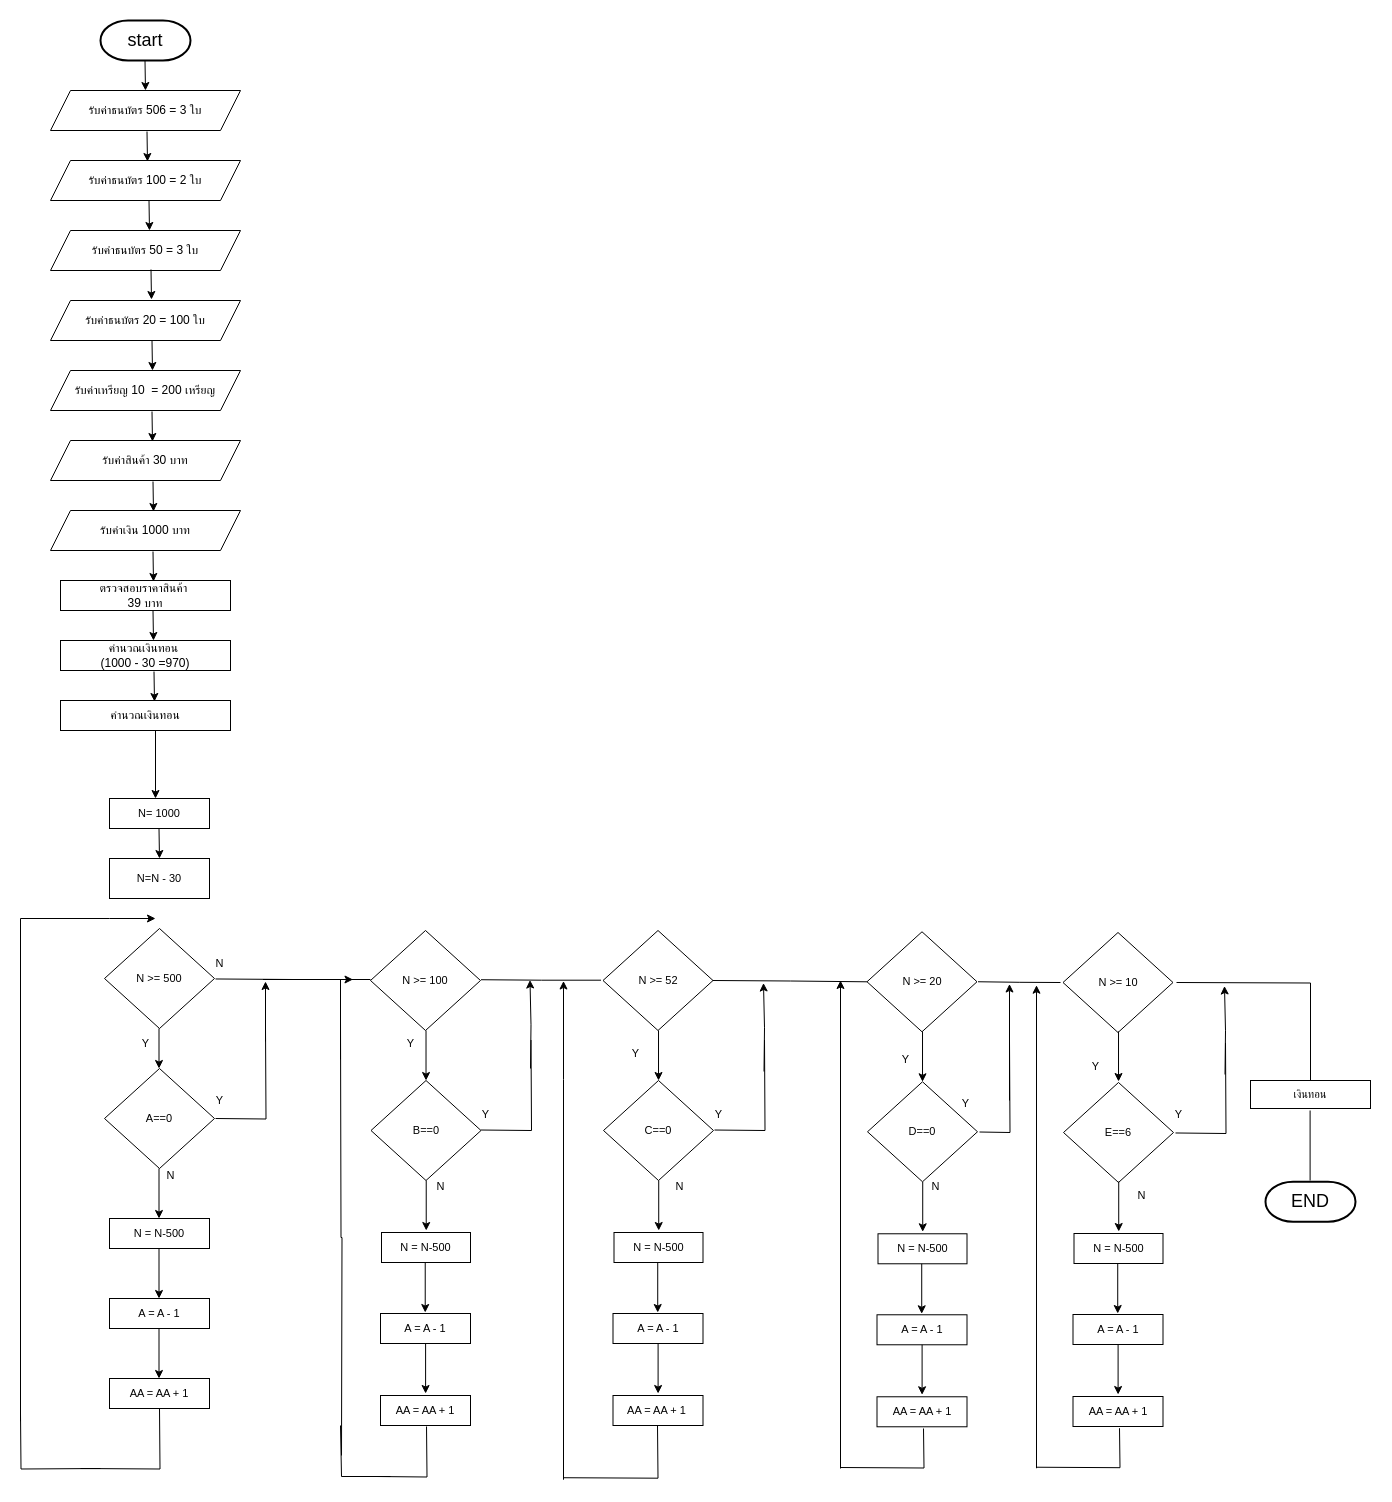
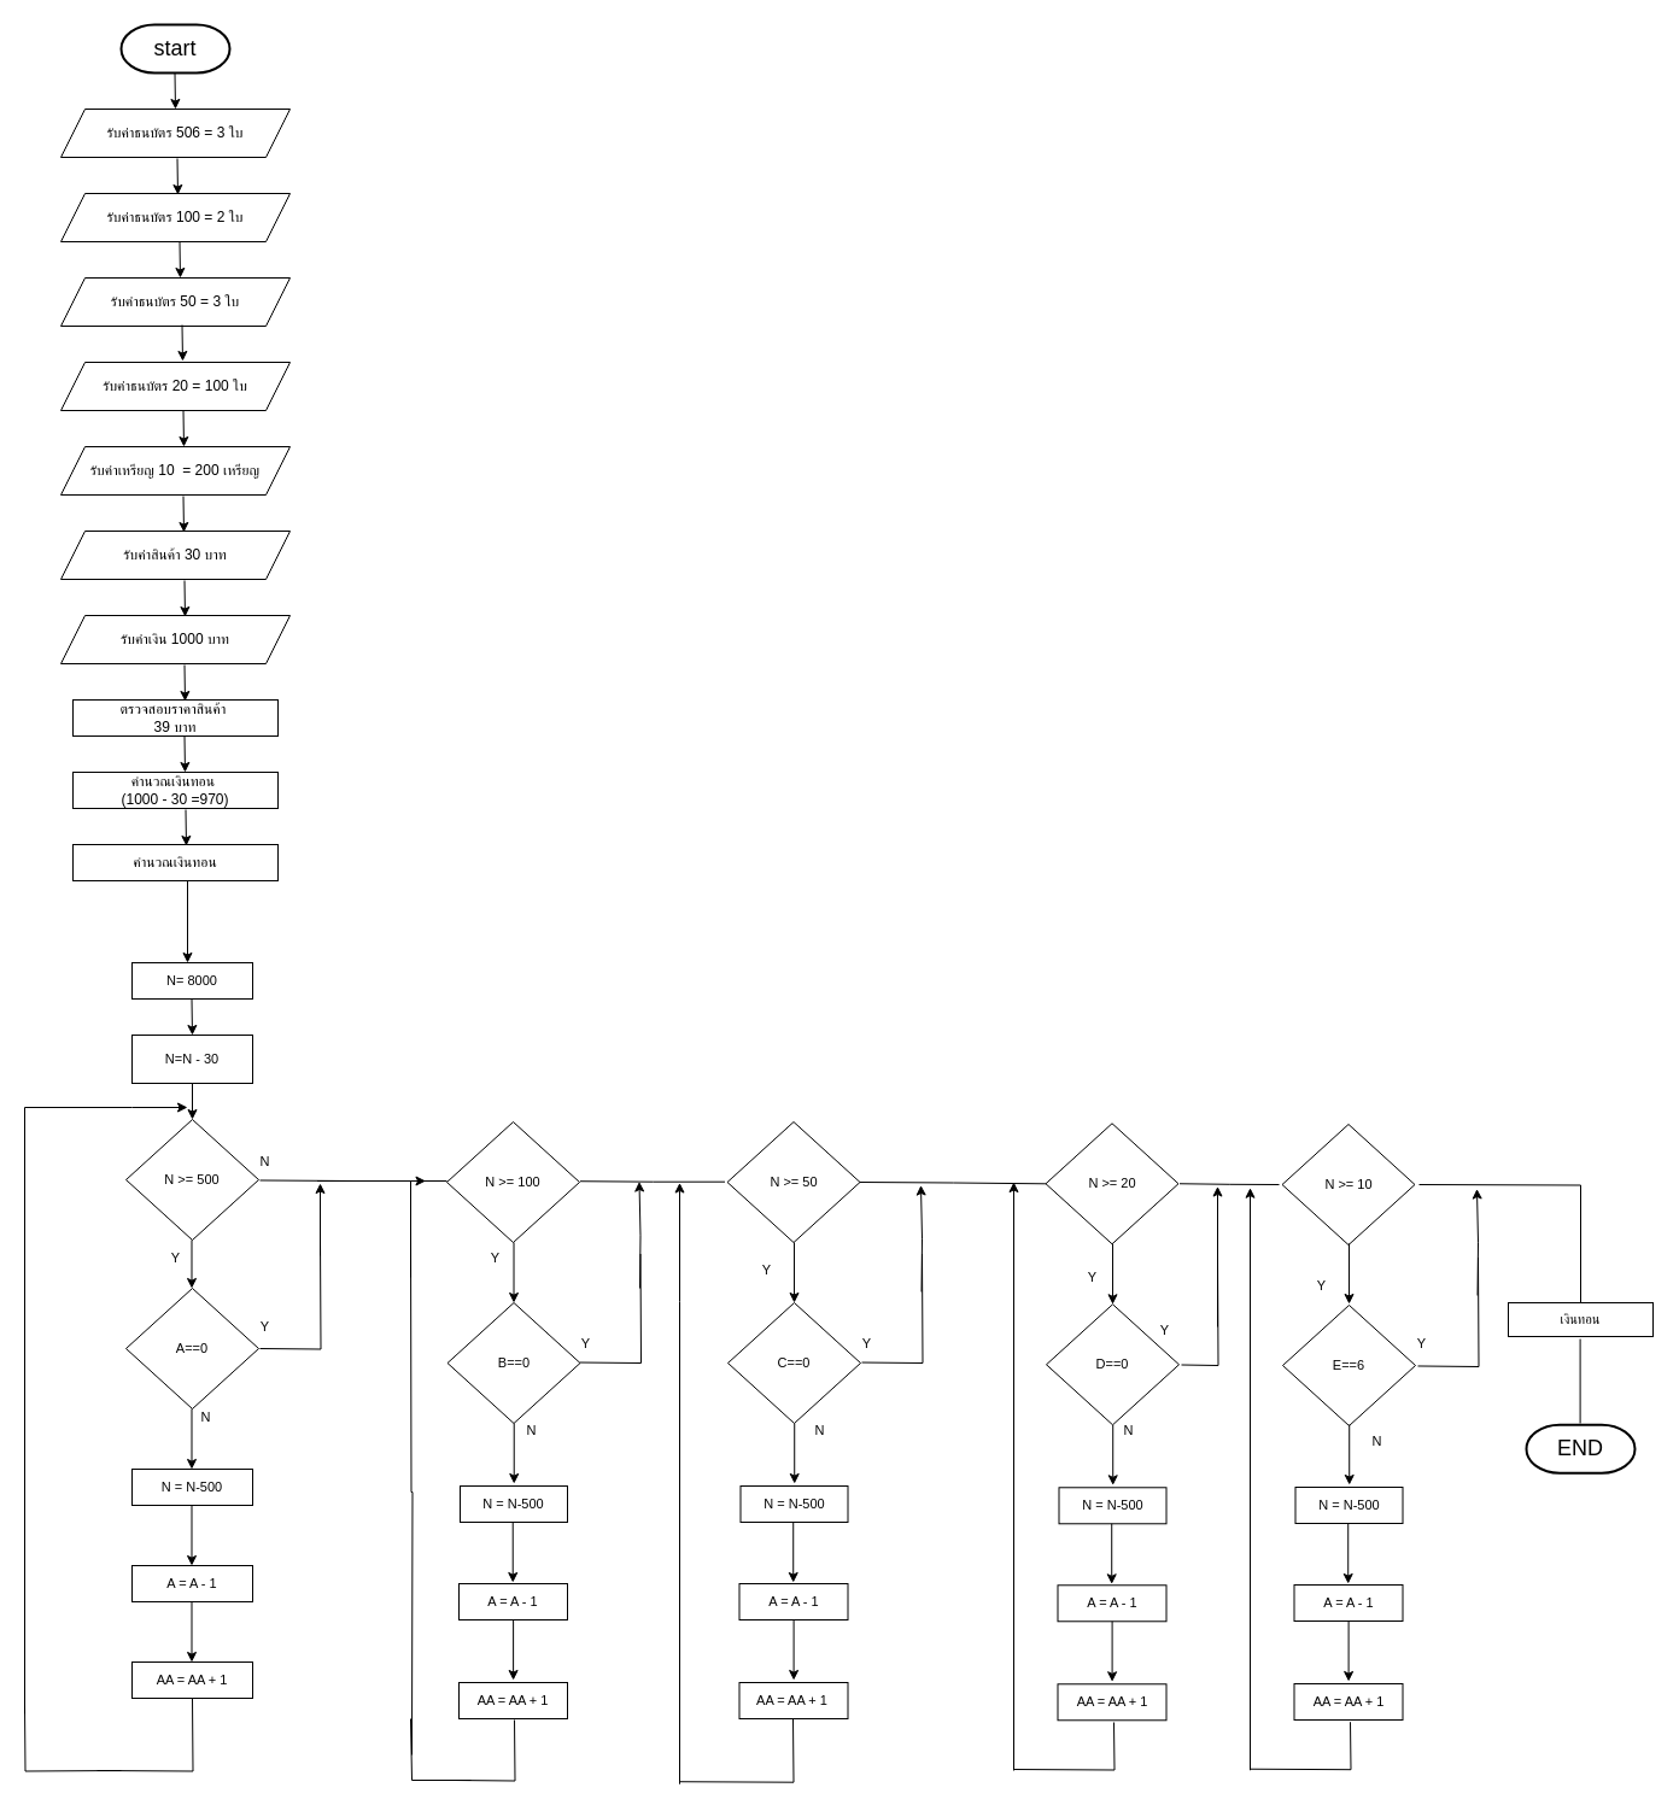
- <mxCell id="26" value="N= 1000" style="rounded=0;whiteSpace=wrap;html=1;fontFamily=Helvetica;fontSize=11;fontColor=default;labelBackgroundColor=default;" vertex="1" parent="1"><mxGeometry x="109" y="798" width="100" height="30" as="geometry" /></mxCell>
+ <mxCell id="26" value="N= 8000" style="rounded=0;whiteSpace=wrap;html=1;fontFamily=Helvetica;fontSize=11;fontColor=default;labelBackgroundColor=default;" vertex="1" parent="1"><mxGeometry x="109" y="798" width="100" height="30" as="geometry" /></mxCell>
+ <mxCell id="25" value="" style="endArrow=classic;html=1;rounded=0;entryX=0.5;entryY=0;entryDx=0;entryDy=0;exitX=0.5;exitY=1;exitDx=0;exitDy=0;" edge="1" parent="1" source="24" target="23"><mxGeometry width="50" height="50" relative="1" as="geometry"><mxPoint x="158.5" y="889" as="sourcePoint" /><mxPoint x="159" y="919" as="targetPoint" /></mxGeometry></mxCell>
- <mxCell id="53" value="N &amp;gt;= 52" style="rhombus;whiteSpace=wrap;html=1;fontFamily=Helvetica;fontSize=11;fontColor=default;labelBackgroundColor=default;" vertex="1" parent="1"><mxGeometry x="602.5" y="930" width="110" height="100" as="geometry" /></mxCell>
+ <mxCell id="53" value="N &amp;gt;= 50" style="rhombus;whiteSpace=wrap;html=1;fontFamily=Helvetica;fontSize=11;fontColor=default;labelBackgroundColor=default;" vertex="1" parent="1"><mxGeometry x="602.5" y="930" width="110" height="100" as="geometry" /></mxCell>
